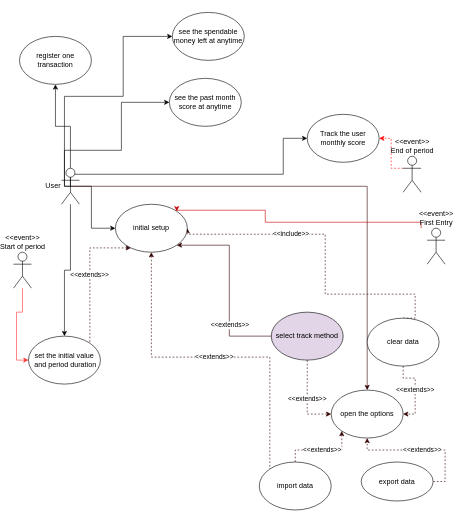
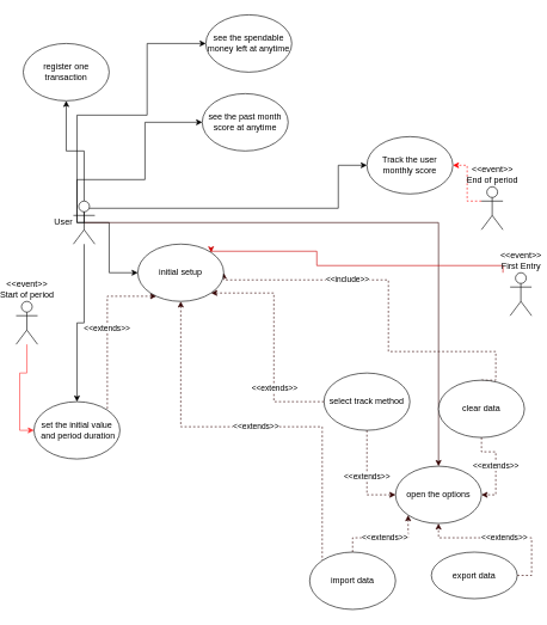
- <mxCell id="29" value="&amp;lt;&amp;lt;extends&amp;gt;&amp;gt;" style="edgeStyle=orthogonalEdgeStyle;rounded=0;orthogonalLoop=1;jettySize=auto;html=1;exitX=1;exitY=1;exitDx=0;exitDy=0;entryX=0;entryY=0.5;entryDx=0;entryDy=0;dashed=0;strokeColor=#330000;endArrow=none;endFill=0;startArrow=classic;startFill=1;" edge="1" parent="1" source="30" target="24"><mxGeometry x="0.428" relative="1" as="geometry"><mxPoint x="1" as="offset" /></mxGeometry></mxCell>
+ <mxCell id="29" value="&amp;lt;&amp;lt;extends&amp;gt;&amp;gt;" style="edgeStyle=orthogonalEdgeStyle;rounded=0;orthogonalLoop=1;jettySize=auto;html=1;exitX=1;exitY=1;exitDx=0;exitDy=0;entryX=0;entryY=0.5;entryDx=0;entryDy=0;dashed=1;strokeColor=#330000;endArrow=none;endFill=0;startArrow=classic;startFill=1;" edge="1" parent="1" source="30" target="24"><mxGeometry x="0.428" relative="1" as="geometry"><mxPoint x="1" as="offset" /></mxGeometry></mxCell>
- <mxCell id="24" value="select track method" style="ellipse;whiteSpace=wrap;html=1;fontFamily=Helvetica;align=center;fillColor=#e1d5e7;" parent="1" vertex="1"><mxGeometry x="450" y="520" width="120" height="80" as="geometry" /></mxCell>
+ <mxCell id="24" value="select track method" style="ellipse;whiteSpace=wrap;html=1;fontFamily=Helvetica;align=center;" parent="1" vertex="1"><mxGeometry x="450" y="520" width="120" height="80" as="geometry" /></mxCell>
